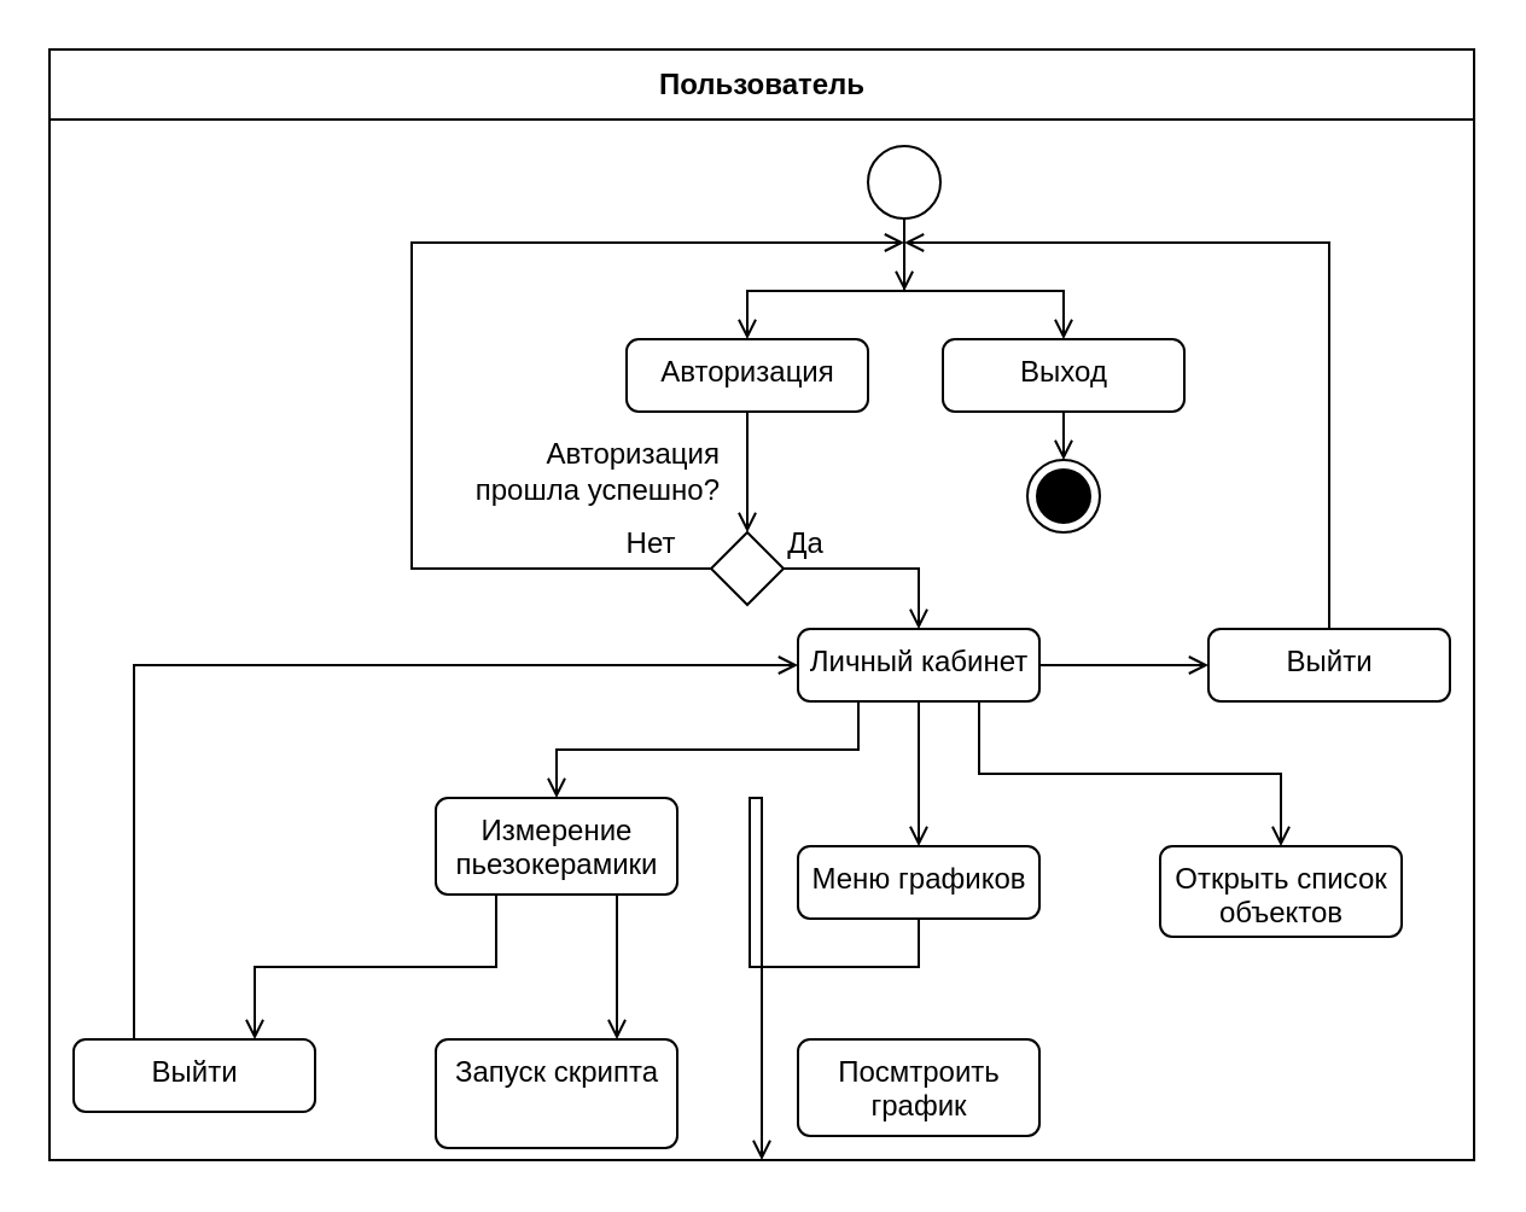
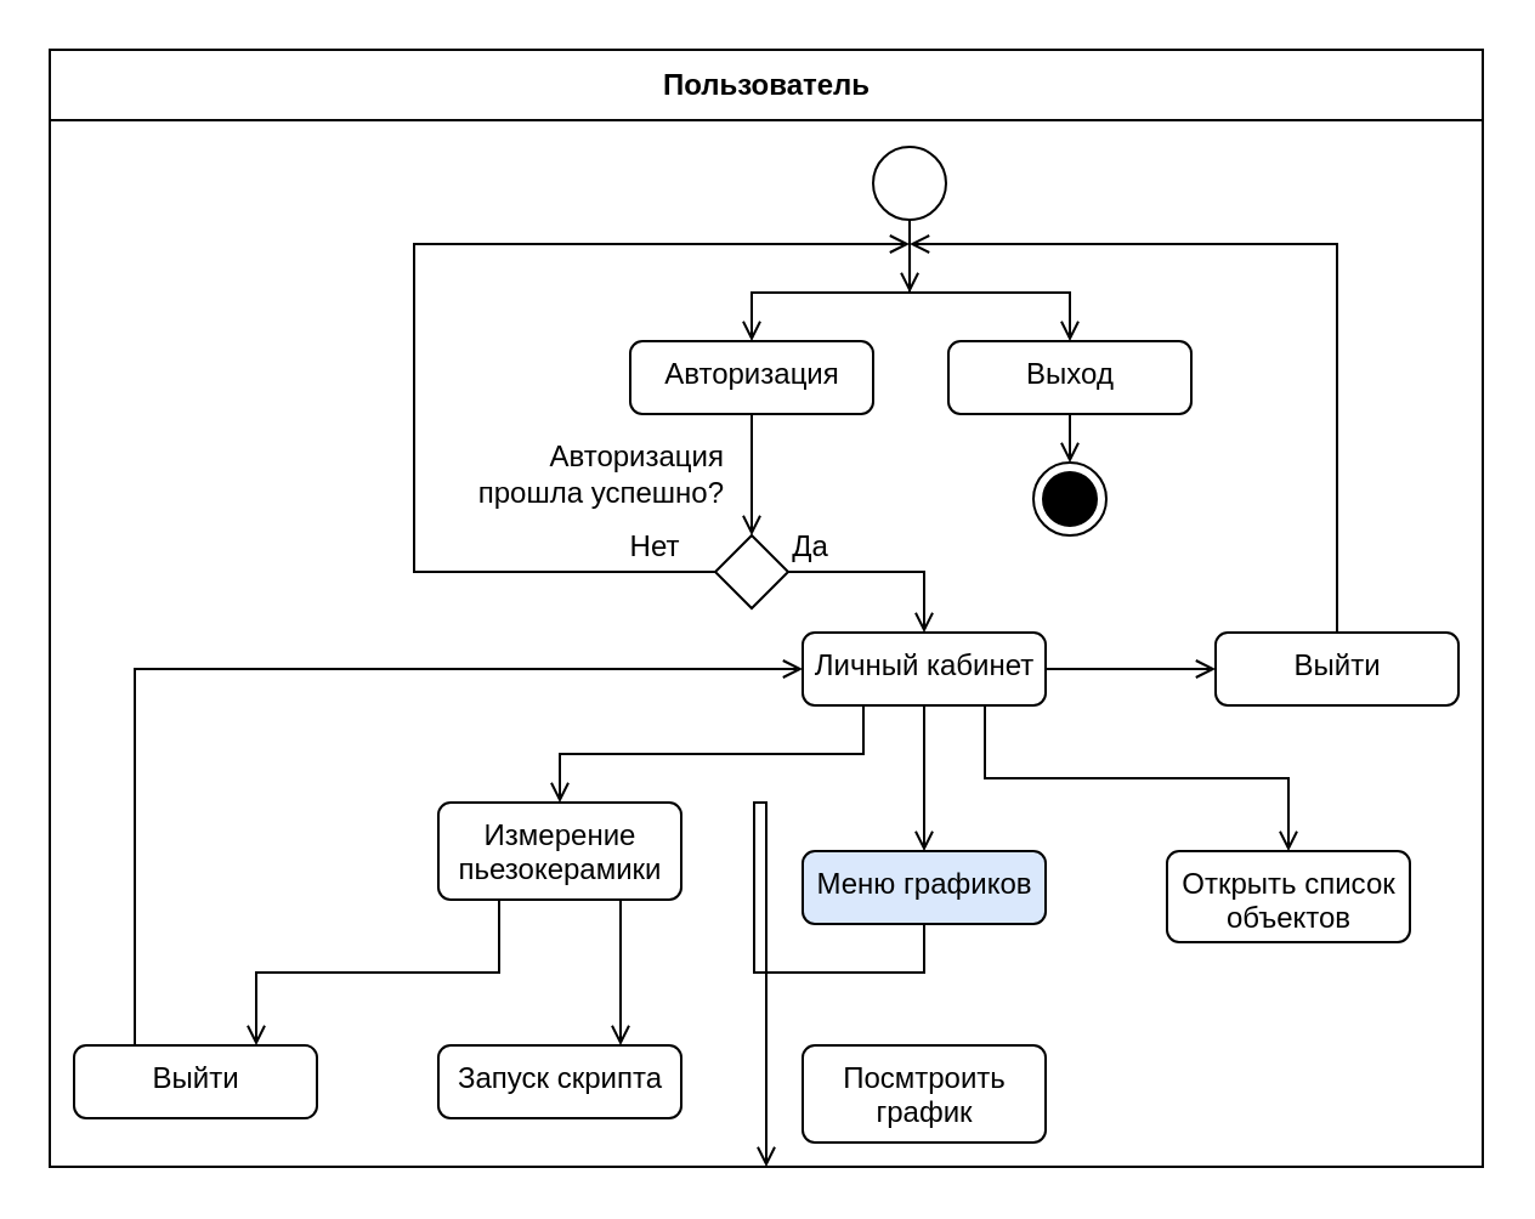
- <mxCell id="20" value="Меню графиков" style="html=1;align=center;verticalAlign=top;rounded=1;absoluteArcSize=1;arcSize=10;dashed=0;" vertex="1" parent="1"><mxGeometry x="330" y="350" width="100" height="30" as="geometry" /></mxCell>
+ <mxCell id="20" value="Меню графиков" style="html=1;align=center;verticalAlign=top;rounded=1;absoluteArcSize=1;arcSize=10;dashed=0;fillColor=#dae8fc;" vertex="1" parent="1"><mxGeometry x="330" y="350" width="100" height="30" as="geometry" /></mxCell>
- <mxCell id="23" value="Запуск скрипта" style="html=1;align=center;verticalAlign=top;rounded=1;absoluteArcSize=1;arcSize=10;dashed=0;" vertex="1" parent="1"><mxGeometry x="180" y="430" width="100" height="45" as="geometry" /></mxCell>
+ <mxCell id="23" value="Запуск скрипта" style="html=1;align=center;verticalAlign=top;rounded=1;absoluteArcSize=1;arcSize=10;dashed=0;" vertex="1" parent="1"><mxGeometry x="180" y="430" width="100" height="30" as="geometry" /></mxCell>
